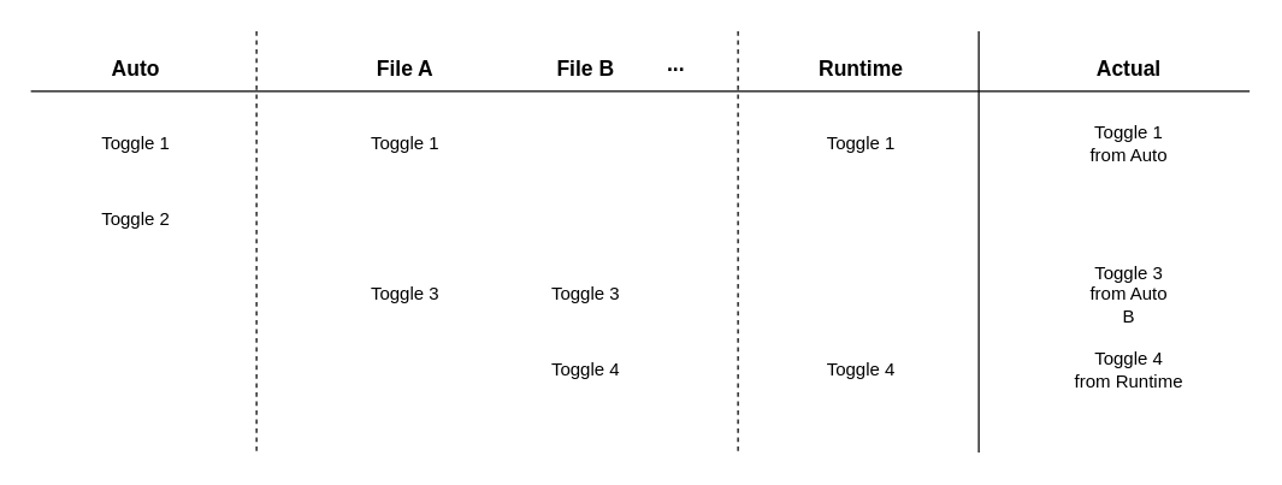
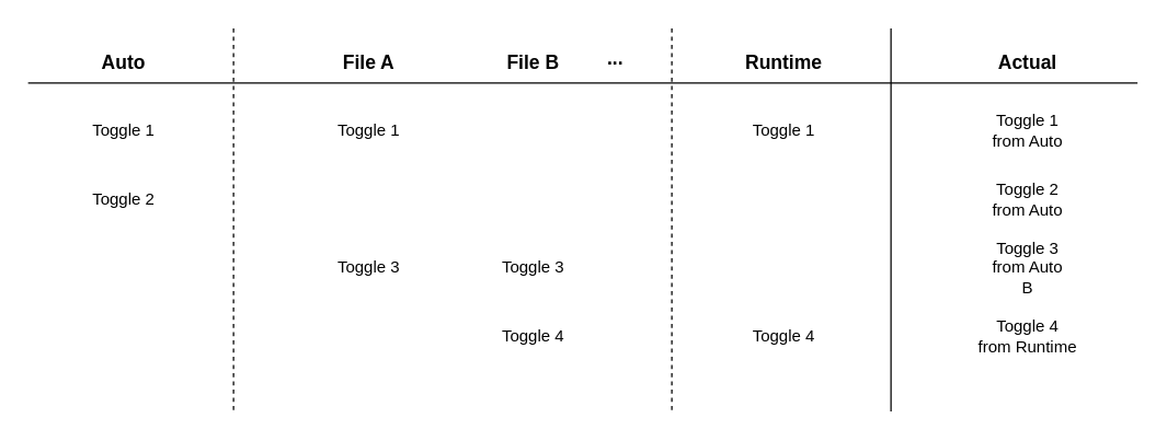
+ <mxCell id="16" value="Toggle 2&lt;br&gt;from Auto" style="text;html=1;strokeColor=none;fillColor=none;align=center;verticalAlign=middle;whiteSpace=wrap;rounded=0;" parent="1" vertex="1"><mxGeometry x="700" y="130" width="100" height="30" as="geometry" /></mxCell>
